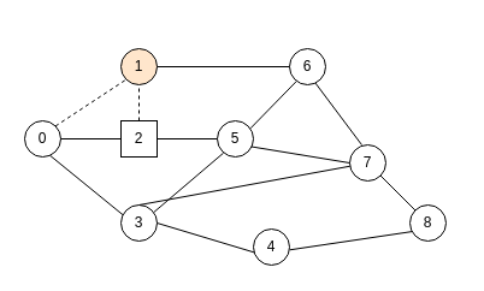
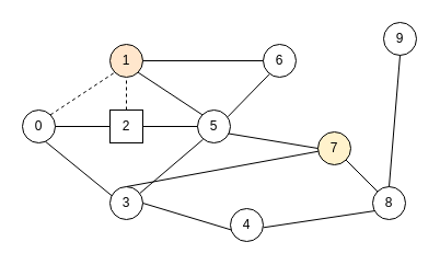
+ <mxCell id="11" value="9" style="ellipse;whiteSpace=wrap;html=1;aspect=fixed;" vertex="1" parent="1"><mxGeometry x="350" y="20" width="30" height="30" as="geometry" /></mxCell>
+ <mxCell id="19" value="" style="endArrow=none;html=1;rounded=0;entryX=1;entryY=1;entryDx=0;entryDy=0;exitX=0;exitY=0;exitDx=0;exitDy=0;" edge="1" parent="1" source="6" target="2"><mxGeometry width="50" height="50" relative="1" as="geometry"><mxPoint x="170" y="120" as="sourcePoint" /><mxPoint x="220" y="70" as="targetPoint" /></mxGeometry></mxCell>
- <mxCell id="23" value="" style="endArrow=none;html=1;rounded=0;entryX=0.716;entryY=0.952;entryDx=0;entryDy=0;entryPerimeter=0;exitX=0.333;exitY=0;exitDx=0;exitDy=0;exitPerimeter=0;" edge="1" parent="1" source="9" target="8"><mxGeometry width="50" height="50" relative="1" as="geometry"><mxPoint x="180" y="120" as="sourcePoint" /><mxPoint x="230" y="70" as="targetPoint" /></mxGeometry></mxCell>
+ <mxCell id="27" value="" style="endArrow=none;html=1;rounded=0;entryX=0.5;entryY=1;entryDx=0;entryDy=0;exitX=0.5;exitY=0;exitDx=0;exitDy=0;" edge="1" parent="1" source="10" target="11"><mxGeometry width="50" height="50" relative="1" as="geometry"><mxPoint x="230" y="140" as="sourcePoint" /><mxPoint x="280" y="90" as="targetPoint" /></mxGeometry></mxCell>
- <mxCell id="9" value="7" style="ellipse;whiteSpace=wrap;html=1;aspect=fixed;" vertex="1" parent="1"><mxGeometry x="290" y="120" width="30" height="30" as="geometry" /></mxCell>
+ <mxCell id="9" value="7" style="ellipse;whiteSpace=wrap;html=1;aspect=fixed;fillColor=#fff2cc;" vertex="1" parent="1"><mxGeometry x="290" y="120" width="30" height="30" as="geometry" /></mxCell>
